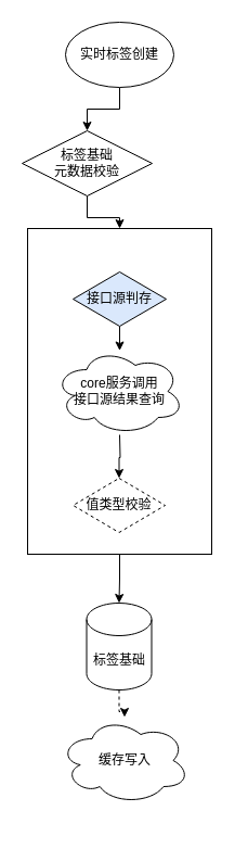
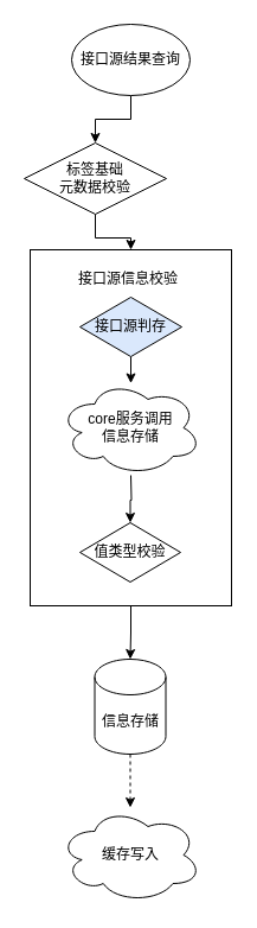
- <mxCell id="3" value="实时标签创建" style="ellipse;whiteSpace=wrap;html=1;" vertex="1" parent="1"><mxGeometry x="60" y="20" width="100" height="60" as="geometry" /></mxCell>
+ <mxCell id="3" value="接口源结果查询" style="ellipse;whiteSpace=wrap;html=1;" vertex="1" parent="1"><mxGeometry x="60" y="20" width="100" height="60" as="geometry" /></mxCell>
+ <mxCell id="8" value="接口源信息校验" style="text;strokeColor=none;fillColor=none;align=left;verticalAlign=middle;spacingLeft=4;spacingRight=4;overflow=hidden;points=[[0,0.5],[1,0.5]];portConstraint=eastwest;rotatable=0;whiteSpace=wrap;html=1;" vertex="1" parent="1"><mxGeometry x="60" y="220" width="100" height="30" as="geometry" /></mxCell>
- <mxCell id="15" value="core服务调用&lt;div&gt;接口源结果查询&lt;/div&gt;" style="ellipse;shape=cloud;whiteSpace=wrap;html=1;" vertex="1" parent="1"><mxGeometry x="49.5" y="320" width="120" height="80" as="geometry" /></mxCell>
+ <mxCell id="15" value="core服务调用&lt;div&gt;信息存储&lt;/div&gt;" style="ellipse;shape=cloud;whiteSpace=wrap;html=1;" vertex="1" parent="1"><mxGeometry x="49.5" y="320" width="120" height="80" as="geometry" /></mxCell>
- <mxCell id="12" value="值类型校验" style="rhombus;whiteSpace=wrap;html=1;dashed=1;" vertex="1" parent="1"><mxGeometry x="67" y="440" width="85" height="50" as="geometry" /></mxCell>
+ <mxCell id="12" value="值类型校验" style="rhombus;whiteSpace=wrap;html=1;" vertex="1" parent="1"><mxGeometry x="67" y="440" width="85" height="50" as="geometry" /></mxCell>
- <mxCell id="14" value="标签基础" style="shape=cylinder3;whiteSpace=wrap;html=1;boundedLbl=1;backgroundOutline=1;size=15;" vertex="1" parent="1"><mxGeometry x="79.5" y="555" width="60" height="80" as="geometry" /></mxCell>
+ <mxCell id="14" value="信息存储" style="shape=cylinder3;whiteSpace=wrap;html=1;boundedLbl=1;backgroundOutline=1;size=15;" vertex="1" parent="1"><mxGeometry x="79.5" y="555" width="60" height="80" as="geometry" /></mxCell>
- <mxCell id="16" value="缓存写入" style="ellipse;shape=cloud;whiteSpace=wrap;html=1;" vertex="1" parent="1"><mxGeometry x="54.5" y="660" width="120" height="80" as="geometry" /></mxCell>
+ <mxCell id="16" value="缓存写入" style="ellipse;shape=cloud;whiteSpace=wrap;html=1;" vertex="1" parent="1"><mxGeometry x="49.5" y="680" width="120" height="80" as="geometry" /></mxCell>
